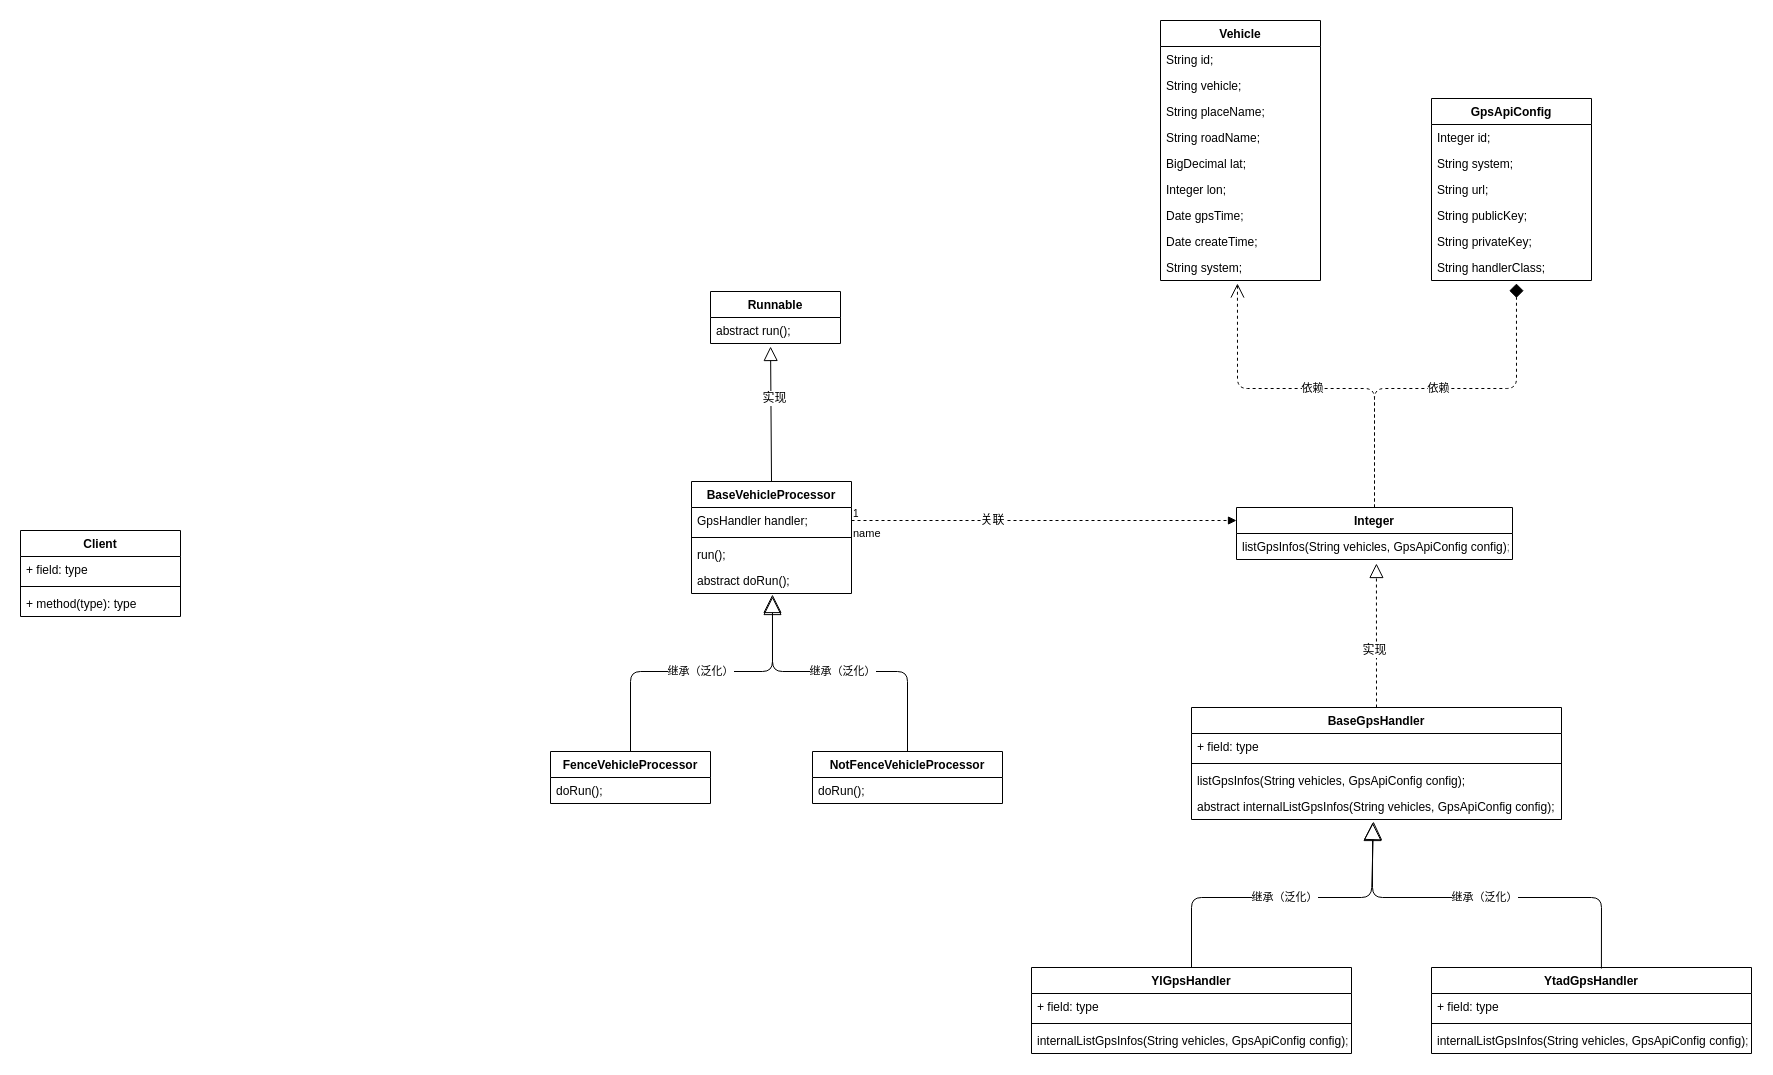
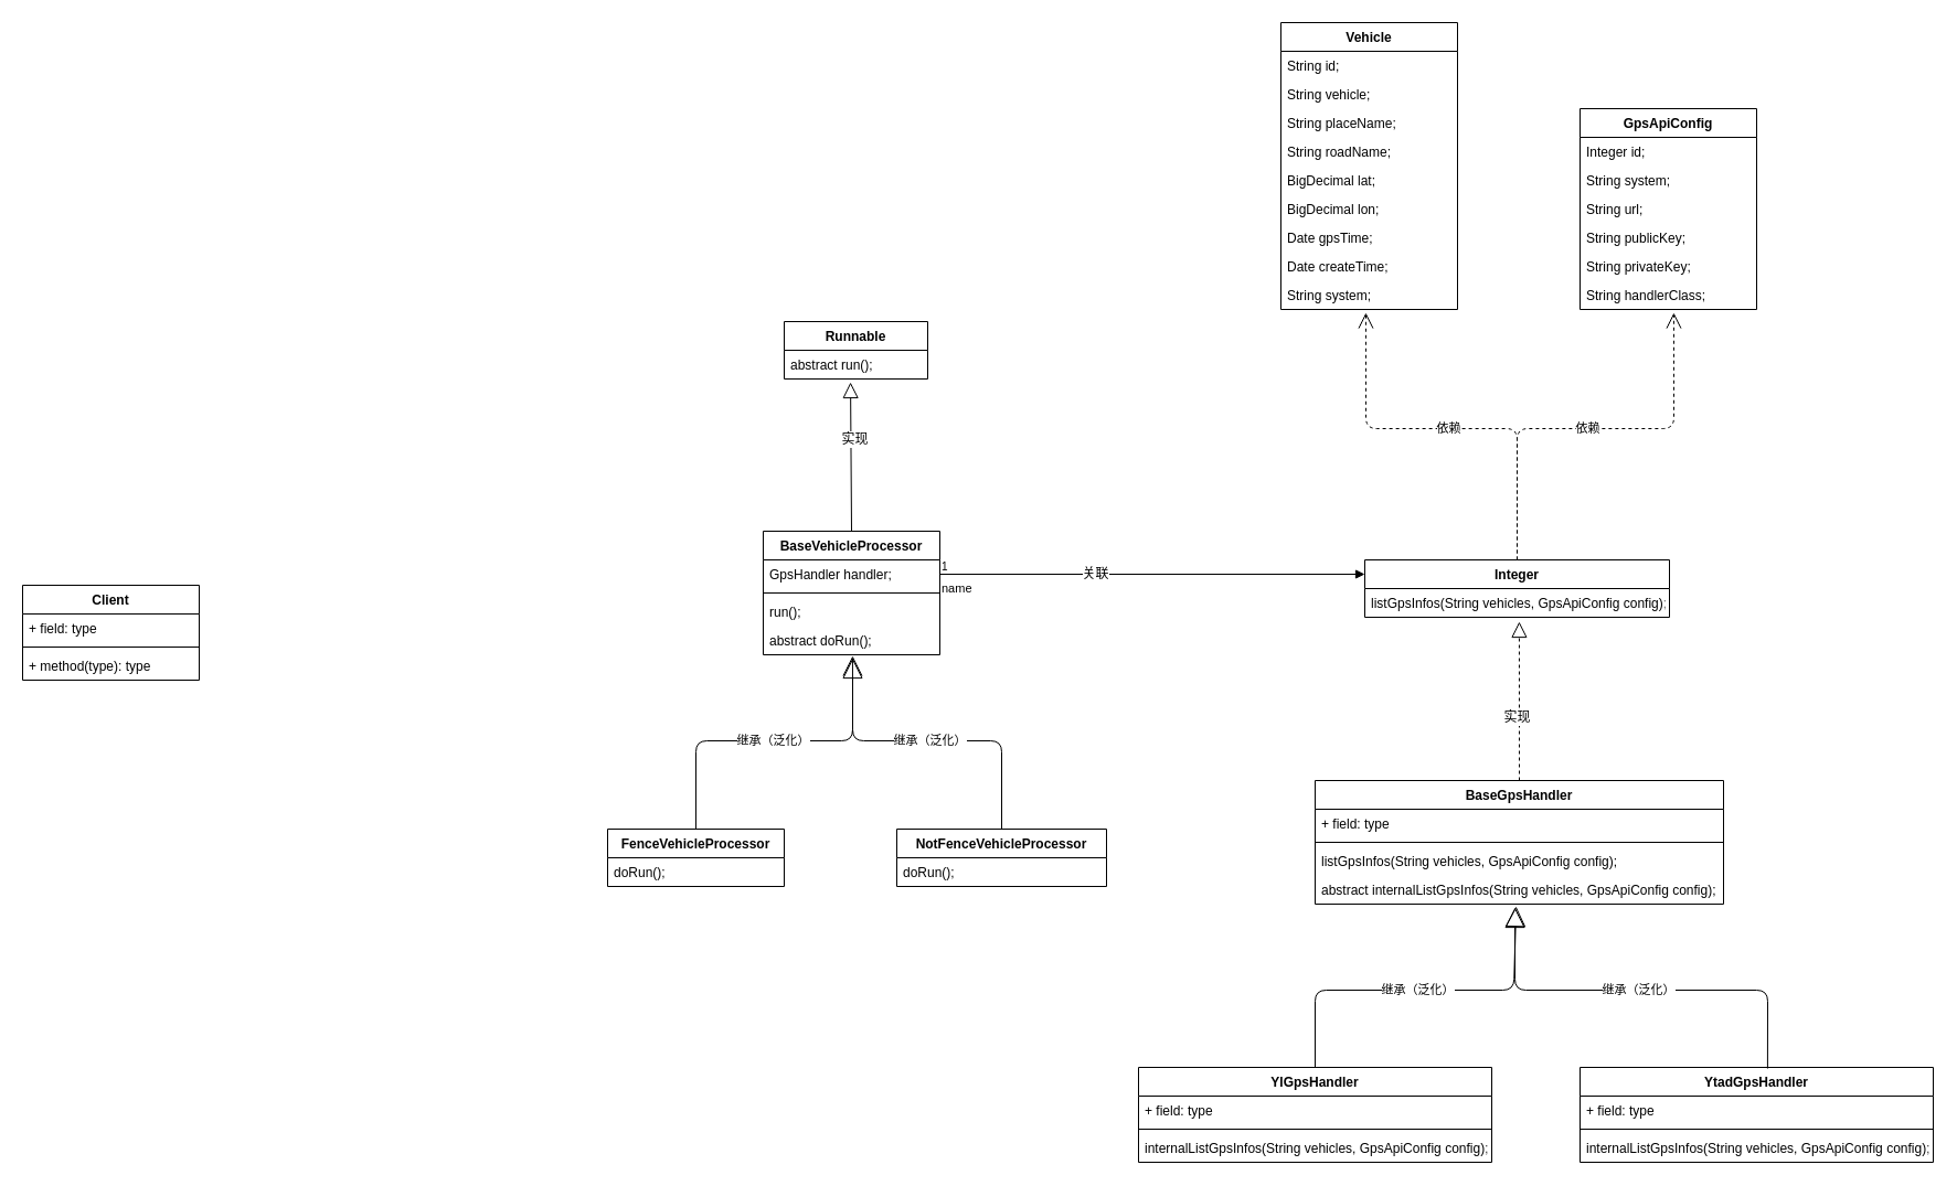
- <mxCell id="52" value="Integer lon;" style="text;strokeColor=none;fillColor=none;align=left;verticalAlign=top;spacingLeft=4;spacingRight=4;overflow=hidden;rotatable=0;points=[[0,0.5],[1,0.5]];portConstraint=eastwest;" parent="46" vertex="1"><mxGeometry y="156" width="160" height="26" as="geometry" /></mxCell>
+ <mxCell id="52" value="BigDecimal lon;" style="text;strokeColor=none;fillColor=none;align=left;verticalAlign=top;spacingLeft=4;spacingRight=4;overflow=hidden;rotatable=0;points=[[0,0.5],[1,0.5]];portConstraint=eastwest;" parent="46" vertex="1"><mxGeometry y="156" width="160" height="26" as="geometry" /></mxCell>
- <mxCell id="56" value="依赖" style="endArrow=diamond;endSize=12;dashed=1;html=1;entryX=0.531;entryY=1.115;entryDx=0;entryDy=0;entryPerimeter=0;exitX=0.5;exitY=0;exitDx=0;exitDy=0;" parent="1" source="2" target="45" edge="1"><mxGeometry width="160" relative="1" as="geometry"><mxPoint x="1350" y="428" as="sourcePoint" /><mxPoint x="1510" y="428" as="targetPoint" /><Array as="points"><mxPoint x="1374" y="388" /><mxPoint x="1516" y="388" /></Array></mxGeometry></mxCell>
+ <mxCell id="56" value="依赖" style="endArrow=open;endSize=12;dashed=1;html=1;entryX=0.531;entryY=1.115;entryDx=0;entryDy=0;entryPerimeter=0;exitX=0.5;exitY=0;exitDx=0;exitDy=0;" parent="1" source="2" target="45" edge="1"><mxGeometry width="160" relative="1" as="geometry"><mxPoint x="1350" y="428" as="sourcePoint" /><mxPoint x="1510" y="428" as="targetPoint" /><Array as="points"><mxPoint x="1374" y="388" /><mxPoint x="1516" y="388" /></Array></mxGeometry></mxCell>
- <mxCell id="36" value="name" style="endArrow=block;endFill=1;html=1;edgeStyle=orthogonalEdgeStyle;align=left;verticalAlign=top;entryX=0;entryY=0.25;entryDx=0;entryDy=0;exitX=1;exitY=0.5;exitDx=0;exitDy=0;dashed=1;" parent="1" source="22" target="2" edge="1"><mxGeometry x="-1" relative="1" as="geometry"><mxPoint x="741" y="520" as="sourcePoint" /><mxPoint x="901" y="517" as="targetPoint" /></mxGeometry></mxCell>
+ <mxCell id="36" value="name" style="endArrow=block;endFill=1;html=1;edgeStyle=orthogonalEdgeStyle;align=left;verticalAlign=top;entryX=0;entryY=0.25;entryDx=0;entryDy=0;exitX=1;exitY=0.5;exitDx=0;exitDy=0;" parent="1" source="22" target="2" edge="1"><mxGeometry x="-1" relative="1" as="geometry"><mxPoint x="741" y="520" as="sourcePoint" /><mxPoint x="901" y="517" as="targetPoint" /></mxGeometry></mxCell>
- <mxCell id="34" value="继承（泛化）" style="endArrow=block;endSize=16;endFill=0;html=1;entryX=0.506;entryY=1.038;entryDx=0;entryDy=0;entryPerimeter=0;exitX=0.5;exitY=0;exitDx=0;exitDy=0;" parent="1" source="30" target="25" edge="1"><mxGeometry width="160" relative="1" as="geometry"><mxPoint x="631" y="681" as="sourcePoint" /><mxPoint x="791" y="681" as="targetPoint" /><Array as="points"><mxPoint x="630" y="671" /><mxPoint x="772" y="671" /></Array></mxGeometry></mxCell>
+ <mxCell id="34" value="继承（泛化）" style="endArrow=open;endSize=16;endFill=0;html=1;entryX=0.506;entryY=1.038;entryDx=0;entryDy=0;entryPerimeter=0;exitX=0.5;exitY=0;exitDx=0;exitDy=0;" parent="1" source="30" target="25" edge="1"><mxGeometry width="160" relative="1" as="geometry"><mxPoint x="631" y="681" as="sourcePoint" /><mxPoint x="791" y="681" as="targetPoint" /><Array as="points"><mxPoint x="630" y="671" /><mxPoint x="772" y="671" /></Array></mxGeometry></mxCell>
